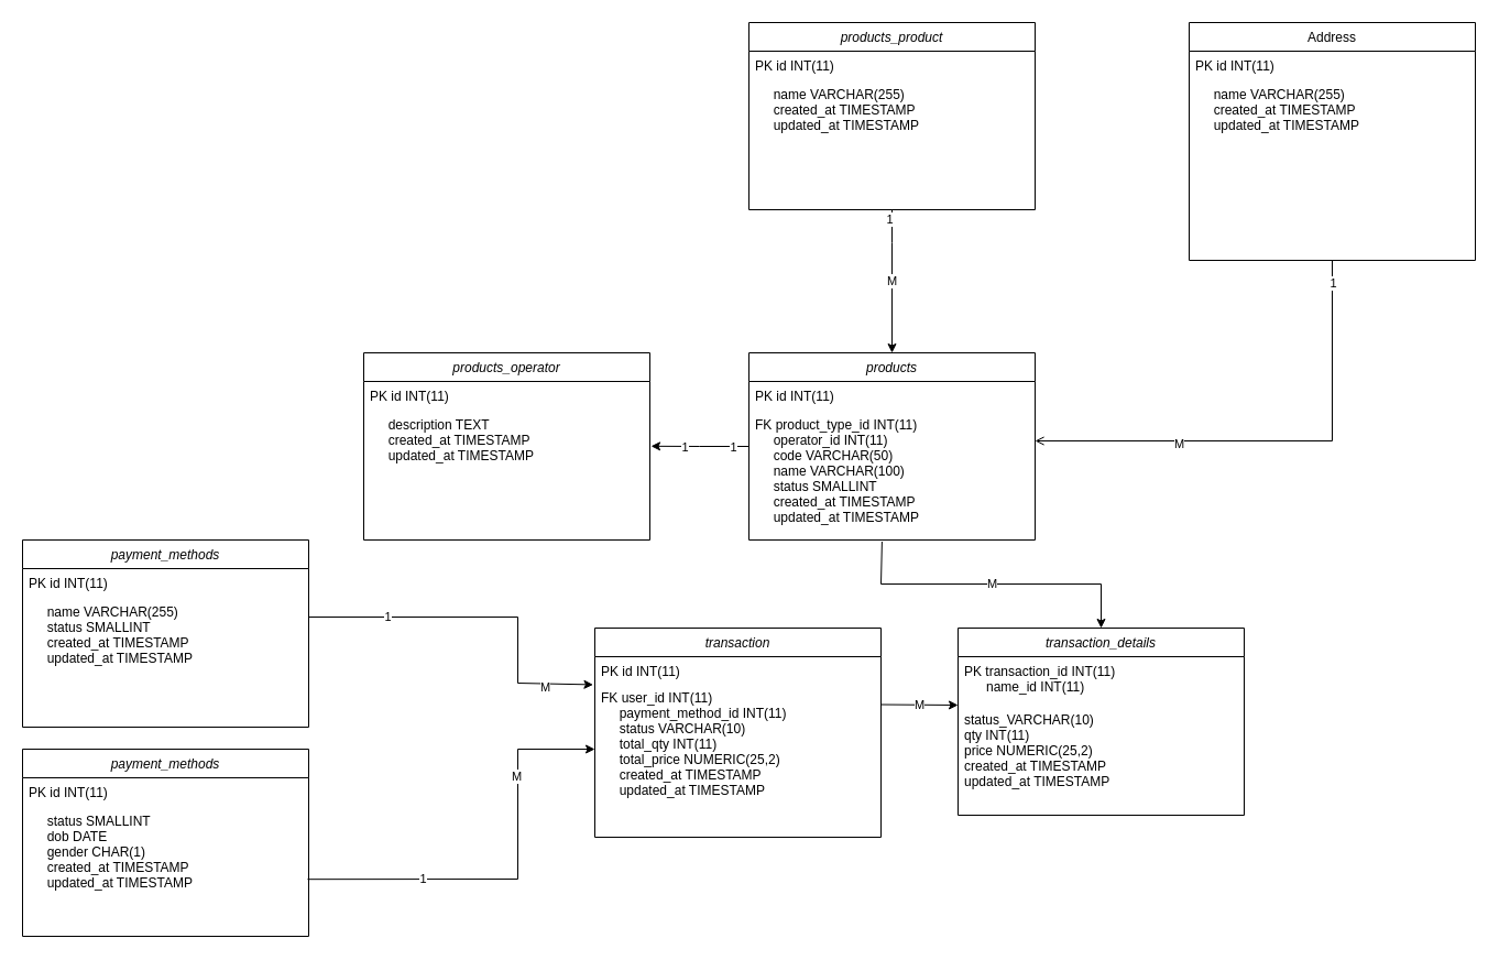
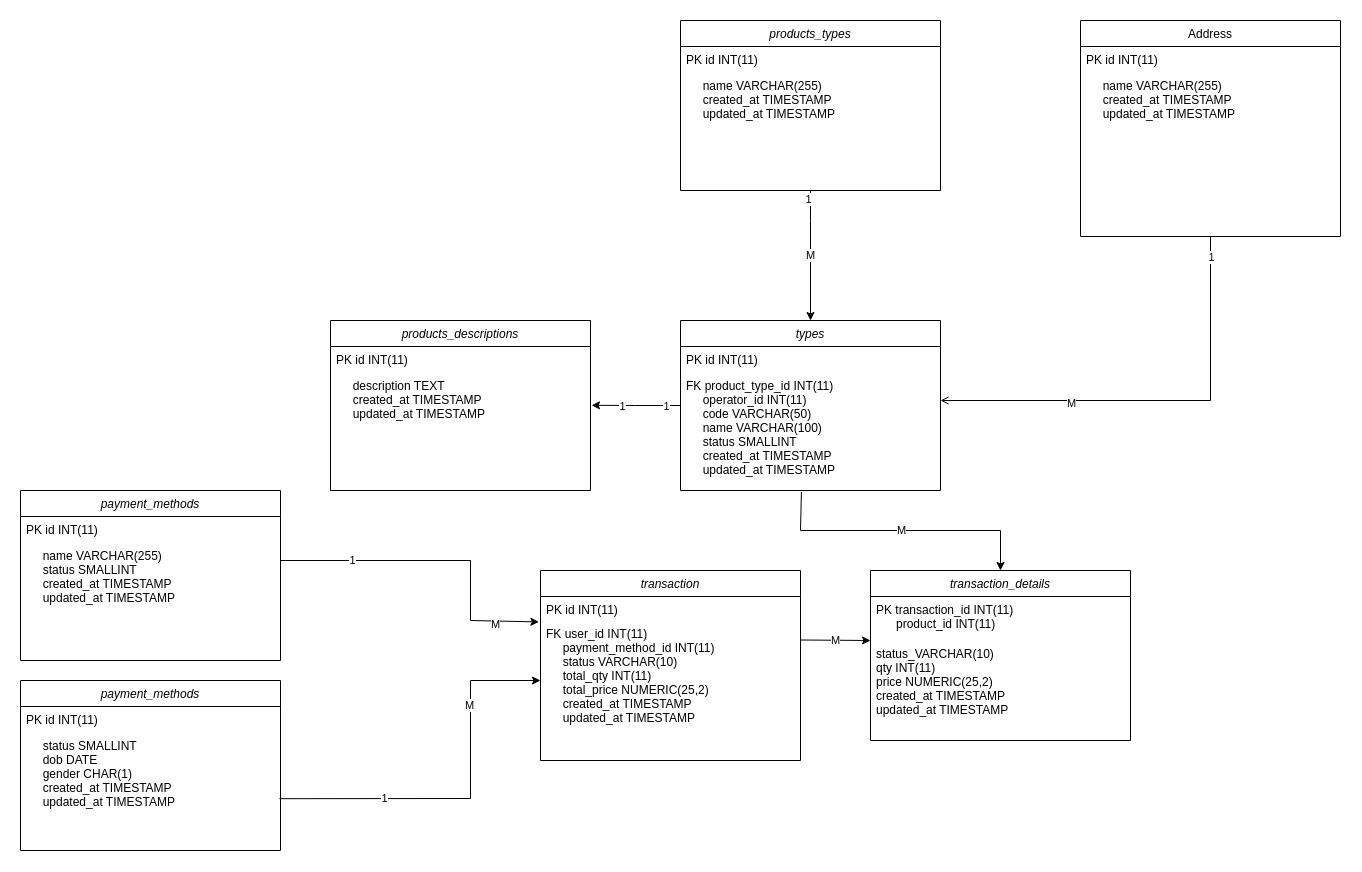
- <mxCell id="13" value="products_product" style="swimlane;fontStyle=2;align=center;verticalAlign=top;childLayout=stackLayout;horizontal=1;startSize=26;horizontalStack=0;resizeParent=1;resizeLast=0;collapsible=1;marginBottom=0;rounded=0;shadow=0;strokeWidth=1;" parent="1" vertex="1"><mxGeometry x="680" y="20" width="260" height="170" as="geometry"><mxRectangle x="210" y="120" width="160" height="26" as="alternateBounds" /></mxGeometry></mxCell>
+ <mxCell id="13" value="products_types" style="swimlane;fontStyle=2;align=center;verticalAlign=top;childLayout=stackLayout;horizontal=1;startSize=26;horizontalStack=0;resizeParent=1;resizeLast=0;collapsible=1;marginBottom=0;rounded=0;shadow=0;strokeWidth=1;" parent="1" vertex="1"><mxGeometry x="680" y="20" width="260" height="170" as="geometry"><mxRectangle x="210" y="120" width="160" height="26" as="alternateBounds" /></mxGeometry></mxCell>
- <mxCell id="19" value="products_operator" style="swimlane;fontStyle=2;align=center;verticalAlign=top;childLayout=stackLayout;horizontal=1;startSize=26;horizontalStack=0;resizeParent=1;resizeLast=0;collapsible=1;marginBottom=0;rounded=0;shadow=0;strokeWidth=1;" parent="1" vertex="1"><mxGeometry x="330" y="320" width="260" height="170" as="geometry"><mxRectangle x="210" y="120" width="160" height="26" as="alternateBounds" /></mxGeometry></mxCell>
+ <mxCell id="19" value="products_descriptions" style="swimlane;fontStyle=2;align=center;verticalAlign=top;childLayout=stackLayout;horizontal=1;startSize=26;horizontalStack=0;resizeParent=1;resizeLast=0;collapsible=1;marginBottom=0;rounded=0;shadow=0;strokeWidth=1;" parent="1" vertex="1"><mxGeometry x="330" y="320" width="260" height="170" as="geometry"><mxRectangle x="210" y="120" width="160" height="26" as="alternateBounds" /></mxGeometry></mxCell>
- <mxCell id="5" value="products" style="swimlane;fontStyle=2;align=center;verticalAlign=top;childLayout=stackLayout;horizontal=1;startSize=26;horizontalStack=0;resizeParent=1;resizeLast=0;collapsible=1;marginBottom=0;rounded=0;shadow=0;strokeWidth=1;" parent="1" vertex="1"><mxGeometry x="680" y="320" width="260" height="170" as="geometry"><mxRectangle x="210" y="120" width="160" height="26" as="alternateBounds" /></mxGeometry></mxCell>
+ <mxCell id="5" value="types" style="swimlane;fontStyle=2;align=center;verticalAlign=top;childLayout=stackLayout;horizontal=1;startSize=26;horizontalStack=0;resizeParent=1;resizeLast=0;collapsible=1;marginBottom=0;rounded=0;shadow=0;strokeWidth=1;" parent="1" vertex="1"><mxGeometry x="680" y="320" width="260" height="170" as="geometry"><mxRectangle x="210" y="120" width="160" height="26" as="alternateBounds" /></mxGeometry></mxCell>
- <mxCell id="23" value="PK transaction_id INT(11)&#10;      name_id INT(11)" style="text;align=left;verticalAlign=top;spacingLeft=4;spacingRight=4;overflow=hidden;rotatable=0;points=[[0,0.5],[1,0.5]];portConstraint=eastwest;" parent="22" vertex="1"><mxGeometry y="26" width="260" height="44" as="geometry" /></mxCell>
+ <mxCell id="23" value="PK transaction_id INT(11)&#10;      product_id INT(11)" style="text;align=left;verticalAlign=top;spacingLeft=4;spacingRight=4;overflow=hidden;rotatable=0;points=[[0,0.5],[1,0.5]];portConstraint=eastwest;" parent="22" vertex="1"><mxGeometry y="26" width="260" height="44" as="geometry" /></mxCell>
